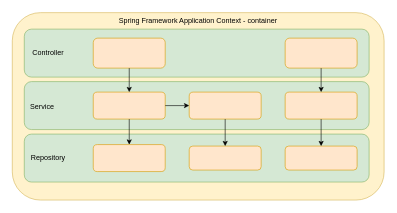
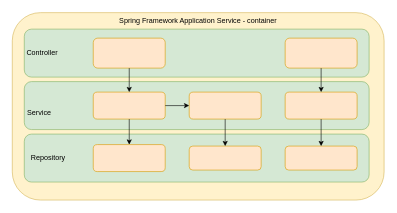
- <mxCell id="2" value="Spring Framework Application Context - container" style="rounded=1;whiteSpace=wrap;html=1;labelPosition=center;verticalLabelPosition=top;align=center;verticalAlign=bottom;spacingTop=0;spacing=-20;fillColor=#fff2cc;strokeColor=#d6b656;" vertex="1" parent="1"><mxGeometry x="20" y="20.5" width="620" height="312.5" as="geometry" /></mxCell>
+ <mxCell id="2" value="Spring Framework Application Service - container" style="rounded=1;whiteSpace=wrap;html=1;labelPosition=center;verticalLabelPosition=top;align=center;verticalAlign=bottom;spacingTop=0;spacing=-20;fillColor=#fff2cc;strokeColor=#d6b656;" vertex="1" parent="1"><mxGeometry x="20" y="20.5" width="620" height="312.5" as="geometry" /></mxCell>
- <mxCell id="20" value="Controller" style="text;html=1;strokeColor=none;fillColor=none;align=center;verticalAlign=middle;whiteSpace=wrap;rounded=0;" vertex="1" parent="1"><mxGeometry x="60" y="78" width="40" height="20" as="geometry" /></mxCell>
+ <mxCell id="20" value="Controller" style="text;html=1;strokeColor=none;fillColor=none;align=center;verticalAlign=middle;whiteSpace=wrap;rounded=0;" vertex="1" parent="1"><mxGeometry x="50" y="78" width="40" height="20" as="geometry" /></mxCell>
- <mxCell id="21" value="&lt;div&gt;Service&lt;/div&gt;" style="text;html=1;strokeColor=none;fillColor=none;align=center;verticalAlign=middle;whiteSpace=wrap;rounded=0;" vertex="1" parent="1"><mxGeometry x="50" y="166.75" width="40" height="20" as="geometry" /></mxCell>
+ <mxCell id="21" value="&lt;div&gt;Service&lt;/div&gt;" style="text;html=1;strokeColor=none;fillColor=none;align=center;verticalAlign=middle;whiteSpace=wrap;rounded=0;" vertex="1" parent="1"><mxGeometry x="45" y="176.75" width="40" height="20" as="geometry" /></mxCell>
